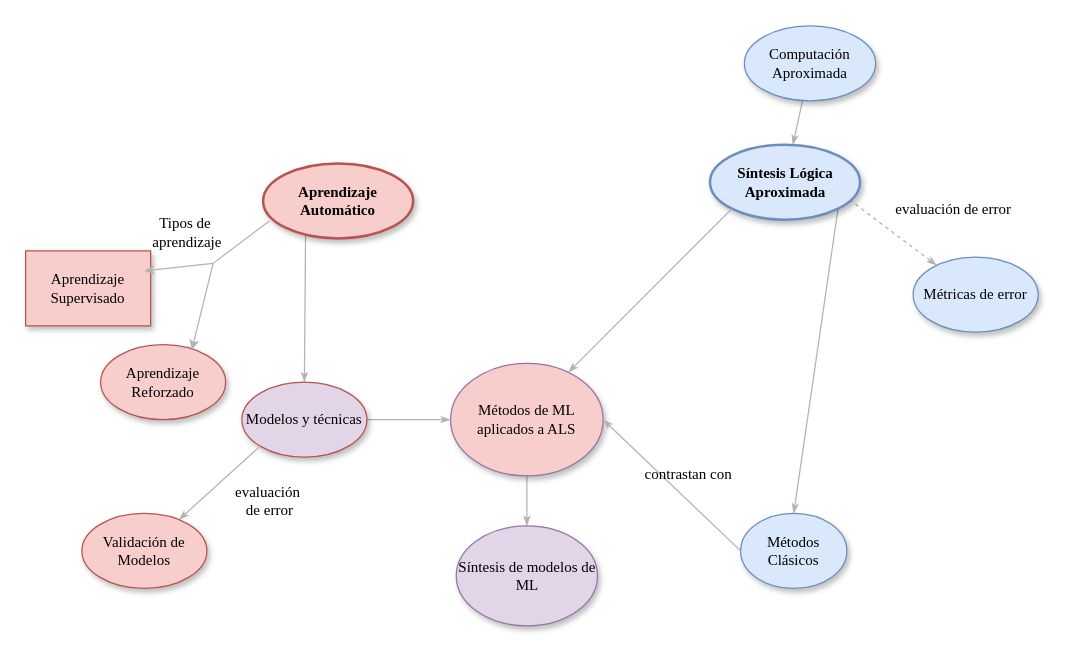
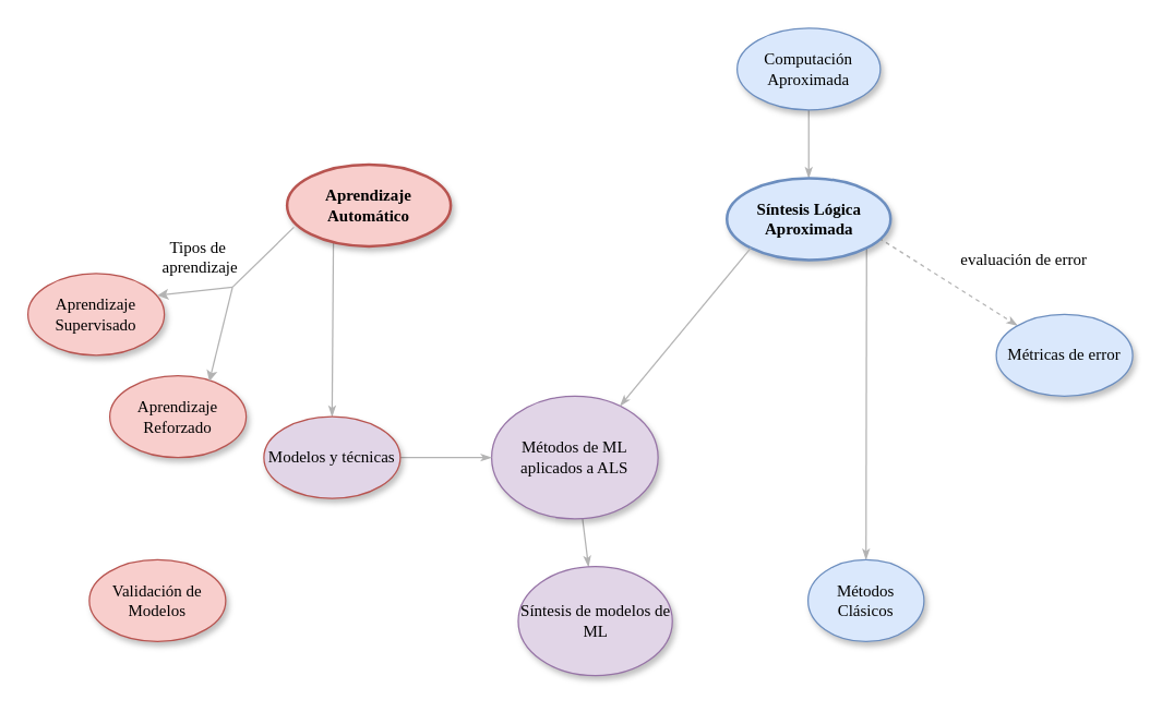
- <mxCell id="4" value="Computación Aproximada" style="ellipse;whiteSpace=wrap;html=1;rounded=0;shadow=1;comic=0;labelBackgroundColor=none;strokeWidth=1;fontFamily=Verdana;fontSize=12;align=center;fillColor=#dae8fc;strokeColor=#6c8ebf;" parent="1" vertex="1"><mxGeometry x="595" y="20" width="105" height="60" as="geometry" /></mxCell>
+ <mxCell id="4" value="Computación Aproximada" style="ellipse;whiteSpace=wrap;html=1;rounded=0;shadow=1;comic=0;labelBackgroundColor=none;strokeWidth=1;fontFamily=Verdana;fontSize=12;align=center;fillColor=#dae8fc;strokeColor=#6c8ebf;" parent="1" vertex="1"><mxGeometry x="540" y="20" width="105" height="60" as="geometry" /></mxCell>
- <mxCell id="11" value="Síntesis Lógica Aproximada" style="ellipse;whiteSpace=wrap;html=1;rounded=0;shadow=1;comic=0;labelBackgroundColor=none;strokeWidth=2;fontFamily=Verdana;fontSize=12;align=center;fillColor=#dae8fc;strokeColor=#6c8ebf;fontStyle=1" parent="1" vertex="1"><mxGeometry x="567.5" y="115" width="120" height="60" as="geometry" /></mxCell>
+ <mxCell id="11" value="Síntesis Lógica Aproximada" style="ellipse;whiteSpace=wrap;html=1;rounded=0;shadow=1;comic=0;labelBackgroundColor=none;strokeWidth=2;fontFamily=Verdana;fontSize=12;align=center;fillColor=#dae8fc;strokeColor=#6c8ebf;fontStyle=1" parent="1" vertex="1"><mxGeometry x="532.5" y="130" width="120" height="60" as="geometry" /></mxCell>
- <mxCell id="9" value="Aprendizaje Automático" style="ellipse;whiteSpace=wrap;html=1;rounded=0;shadow=1;comic=0;labelBackgroundColor=none;strokeWidth=2;fontFamily=Verdana;fontSize=12;align=center;fillColor=#f8cecc;strokeColor=#b85450;fontStyle=1" parent="1" vertex="1"><mxGeometry x="210" y="130" width="120" height="60" as="geometry" /></mxCell>
+ <mxCell id="9" value="Aprendizaje Automático" style="ellipse;whiteSpace=wrap;html=1;rounded=0;shadow=1;comic=0;labelBackgroundColor=none;strokeWidth=2;fontFamily=Verdana;fontSize=12;align=center;fillColor=#f8cecc;strokeColor=#b85450;fontStyle=1" parent="1" vertex="1"><mxGeometry x="210" y="120" width="120" height="60" as="geometry" /></mxCell>
- <mxCell id="16" value="Aprendizaje Supervisado" style="whiteSpace=wrap;html=1;shadow=1;comic=0;labelBackgroundColor=none;strokeWidth=1;fontFamily=Verdana;fontSize=12;align=center;fillColor=#f8cecc;strokeColor=#b85450;rounded=0;" parent="1" vertex="1"><mxGeometry x="20" y="200" width="100" height="60" as="geometry" /></mxCell>
+ <mxCell id="16" value="Aprendizaje Supervisado" style="ellipse;whiteSpace=wrap;html=1;rounded=0;shadow=1;comic=0;labelBackgroundColor=none;strokeWidth=1;fontFamily=Verdana;fontSize=12;align=center;fillColor=#f8cecc;strokeColor=#b85450;" parent="1" vertex="1"><mxGeometry x="20" y="200" width="100" height="60" as="geometry" /></mxCell>
- <mxCell id="5" value="Métricas de error" style="ellipse;whiteSpace=wrap;html=1;rounded=0;shadow=1;comic=0;labelBackgroundColor=none;strokeWidth=1;fontFamily=Verdana;fontSize=12;align=center;fillColor=#dae8fc;strokeColor=#6c8ebf;" parent="1" vertex="1"><mxGeometry x="730" y="205" width="100" height="60" as="geometry" /></mxCell>
+ <mxCell id="5" value="Métricas de error" style="ellipse;whiteSpace=wrap;html=1;rounded=0;shadow=1;comic=0;labelBackgroundColor=none;strokeWidth=1;fontFamily=Verdana;fontSize=12;align=center;fillColor=#dae8fc;strokeColor=#6c8ebf;" parent="1" vertex="1"><mxGeometry x="730" y="230" width="100" height="60" as="geometry" /></mxCell>
- <mxCell id="7" value="Métodos de ML aplicados a ALS" style="ellipse;whiteSpace=wrap;html=1;rounded=0;shadow=1;comic=0;labelBackgroundColor=none;strokeWidth=1;fontFamily=Verdana;fontSize=12;align=center;fillColor=#f8cecc;strokeColor=#9673a6;" parent="1" vertex="1"><mxGeometry x="360" y="290" width="122" height="90" as="geometry" /></mxCell>
+ <mxCell id="7" value="Métodos de ML aplicados a ALS" style="ellipse;whiteSpace=wrap;html=1;rounded=0;shadow=1;comic=0;labelBackgroundColor=none;strokeWidth=1;fontFamily=Verdana;fontSize=12;align=center;fillColor=#e1d5e7;strokeColor=#9673a6;" parent="1" vertex="1"><mxGeometry x="360" y="290" width="122" height="90" as="geometry" /></mxCell>
- <mxCell id="14" value="&lt;div&gt;contrastan con&lt;/div&gt;" style="edgeStyle=none;rounded=1;html=1;labelBackgroundColor=none;startArrow=none;startFill=0;startSize=5;endArrow=classicThin;endFill=1;endSize=5;jettySize=auto;orthogonalLoop=1;strokeColor=#B3B3B3;strokeWidth=1;fontFamily=Verdana;fontSize=12;exitX=0;exitY=0.5;exitDx=0;exitDy=0;entryX=1;entryY=0.5;entryDx=0;entryDy=0;" parent="1" source="12" target="7" edge="1"><mxGeometry x="-0.054" y="-15" relative="1" as="geometry"><mxPoint x="510" y="350" as="sourcePoint" /><mxPoint x="612" y="363" as="targetPoint" /><mxPoint as="offset" /></mxGeometry></mxCell>
- <mxCell id="24" value="&lt;div&gt;evaluación&amp;nbsp;&lt;/div&gt;&lt;div&gt;de error&lt;/div&gt;" style="edgeStyle=none;rounded=1;html=1;labelBackgroundColor=none;startArrow=none;startFill=0;startSize=5;endArrow=classicThin;endFill=1;endSize=5;jettySize=auto;orthogonalLoop=1;strokeColor=#B3B3B3;strokeWidth=1;fontFamily=Verdana;fontSize=12;exitX=0;exitY=1;exitDx=0;exitDy=0;" parent="1" source="23" target="25" edge="1"><mxGeometry x="-0.451" y="37" relative="1" as="geometry"><mxPoint x="220" y="416.21" as="sourcePoint" /><mxPoint as="offset" /></mxGeometry></mxCell>
- <mxCell id="15" value="Síntesis de modelos de ML" style="ellipse;whiteSpace=wrap;html=1;rounded=0;shadow=1;comic=0;labelBackgroundColor=none;strokeWidth=1;fontFamily=Verdana;fontSize=12;align=center;fillColor=#e1d5e7;strokeColor=#9673a6;" parent="1" vertex="1"><mxGeometry x="364.5" y="420" width="113" height="80" as="geometry" /></mxCell>
+ <mxCell id="15" value="Síntesis de modelos de ML" style="ellipse;whiteSpace=wrap;html=1;rounded=0;shadow=1;comic=0;labelBackgroundColor=none;strokeWidth=1;fontFamily=Verdana;fontSize=12;align=center;fillColor=#e1d5e7;strokeColor=#9673a6;" parent="1" vertex="1"><mxGeometry x="379.5" y="415" width="113" height="80" as="geometry" /></mxCell>
